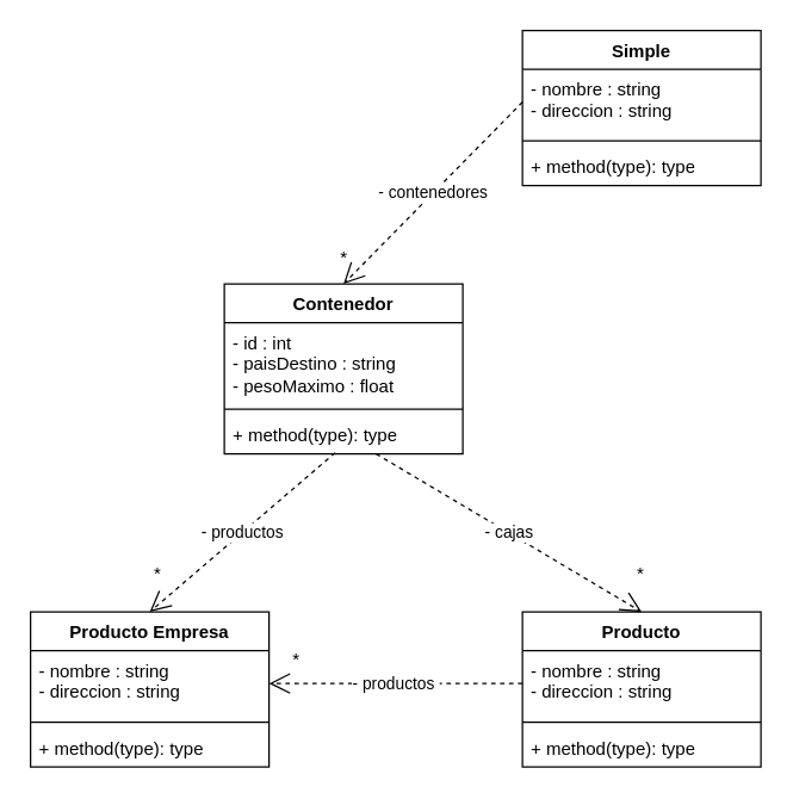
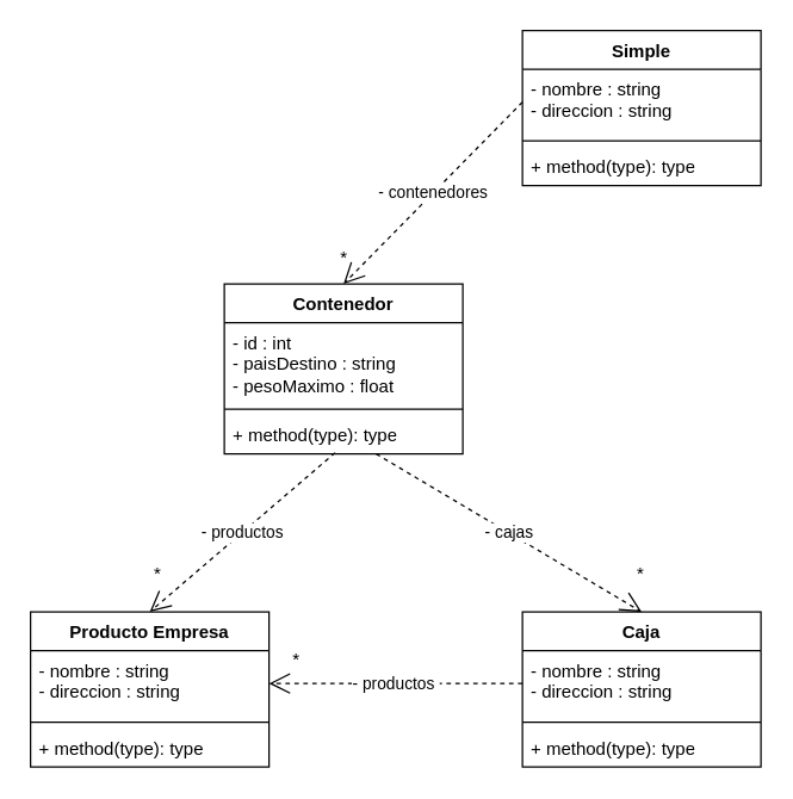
- <mxCell id="15" value="Producto" style="swimlane;fontStyle=1;align=center;verticalAlign=top;childLayout=stackLayout;horizontal=1;startSize=26;horizontalStack=0;resizeParent=1;resizeParentMax=0;resizeLast=0;collapsible=1;marginBottom=0;whiteSpace=wrap;html=1;" vertex="1" parent="1"><mxGeometry x="350" y="410" width="160" height="104" as="geometry" /></mxCell>
+ <mxCell id="15" value="Caja" style="swimlane;fontStyle=1;align=center;verticalAlign=top;childLayout=stackLayout;horizontal=1;startSize=26;horizontalStack=0;resizeParent=1;resizeParentMax=0;resizeLast=0;collapsible=1;marginBottom=0;whiteSpace=wrap;html=1;" vertex="1" parent="1"><mxGeometry x="350" y="410" width="160" height="104" as="geometry" /></mxCell>
